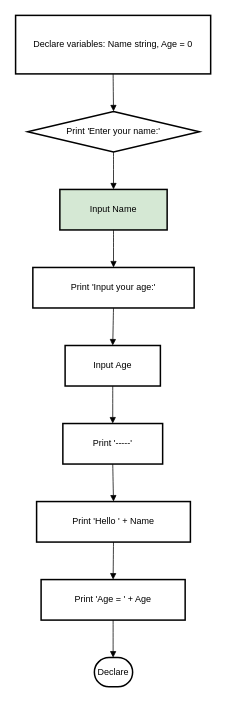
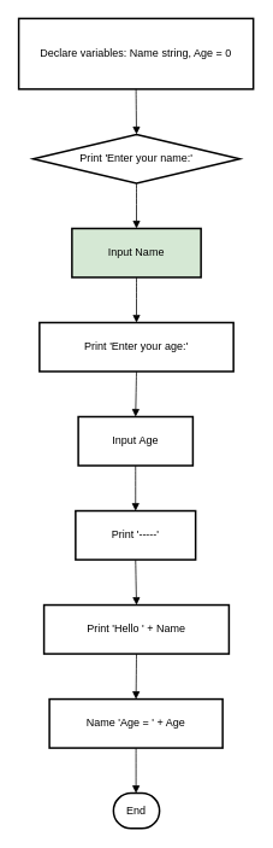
- <mxCell id="5" value="Print 'Input your age:'" style="whiteSpace=wrap;strokeWidth=2;" vertex="1" parent="1"><mxGeometry x="43" y="356" width="215" height="54" as="geometry" /></mxCell>
+ <mxCell id="5" value="Print 'Enter your age:'" style="whiteSpace=wrap;strokeWidth=2;" vertex="1" parent="1"><mxGeometry x="43" y="356" width="215" height="54" as="geometry" /></mxCell>
- <mxCell id="9" value="Print 'Age = ' + Age" style="whiteSpace=wrap;strokeWidth=2;" vertex="1" parent="1"><mxGeometry x="54" y="772" width="192" height="54" as="geometry" /></mxCell>
+ <mxCell id="9" value="Name 'Age = ' + Age" style="whiteSpace=wrap;strokeWidth=2;" vertex="1" parent="1"><mxGeometry x="54" y="772" width="192" height="54" as="geometry" /></mxCell>
- <mxCell id="10" value="Declare" style="rounded=1;whiteSpace=wrap;arcSize=50;strokeWidth=2;" vertex="1" parent="1"><mxGeometry x="125" y="876" width="51" height="39" as="geometry" /></mxCell>
+ <mxCell id="10" value="End" style="rounded=1;whiteSpace=wrap;arcSize=50;strokeWidth=2;" vertex="1" parent="1"><mxGeometry x="125" y="876" width="51" height="39" as="geometry" /></mxCell>
